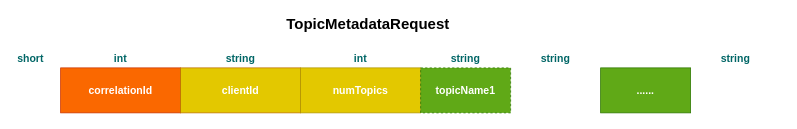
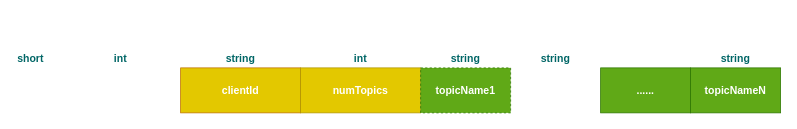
- <mxCell id="15" value="TopicMetadataRequest" style="text;html=1;strokeColor=none;fillColor=none;align=center;verticalAlign=middle;whiteSpace=wrap;rounded=0;fontSize=20;fontStyle=1" vertex="1" parent="1"><mxGeometry x="350" y="20" width="280" height="20" as="geometry" /></mxCell>
- <mxCell id="2" value="correlationId" style="rounded=0;whiteSpace=wrap;html=1;fontSize=14;fillColor=#fa6800;strokeColor=#C73500;fontColor=#ffffff;fontStyle=1" vertex="1" parent="1"><mxGeometry x="80" y="90" width="160" height="60" as="geometry" /></mxCell>
+ <mxCell id="7" value="topicNameN" style="rounded=0;whiteSpace=wrap;html=1;fontSize=14;fillColor=#60a917;strokeColor=#2D7600;fontColor=#ffffff;fontStyle=1" vertex="1" parent="1"><mxGeometry x="920" y="90" width="120" height="60" as="geometry" /></mxCell>
